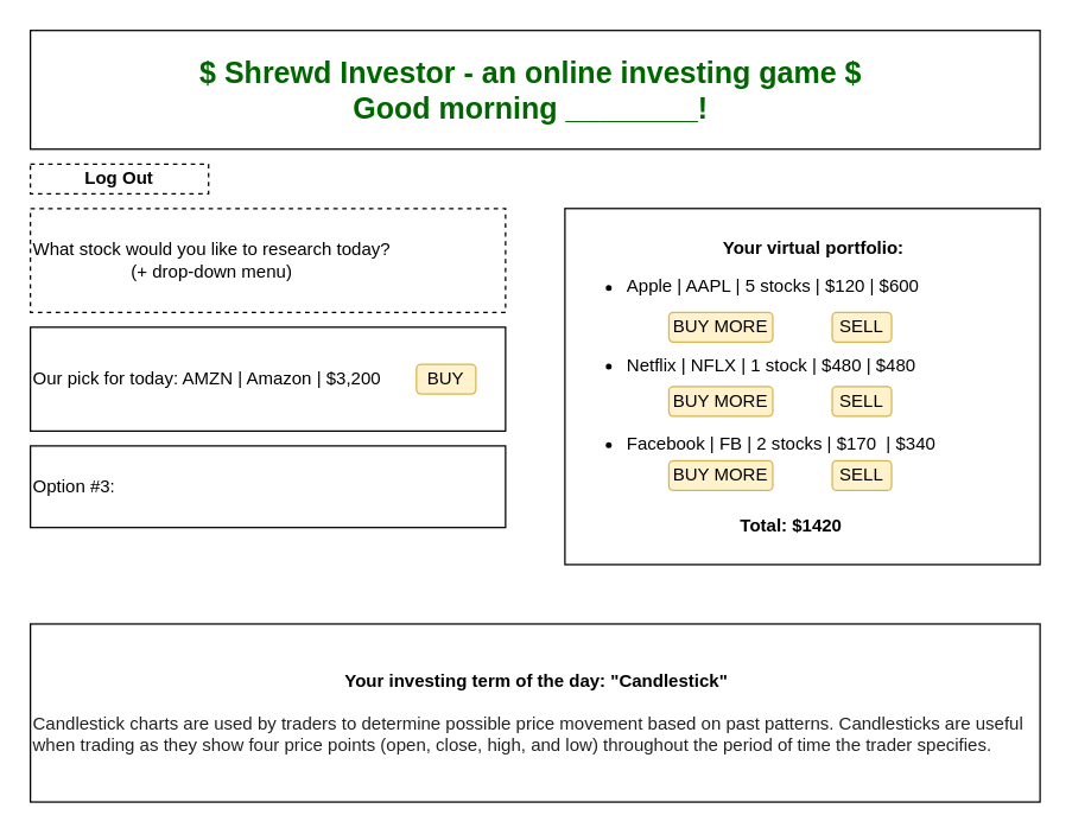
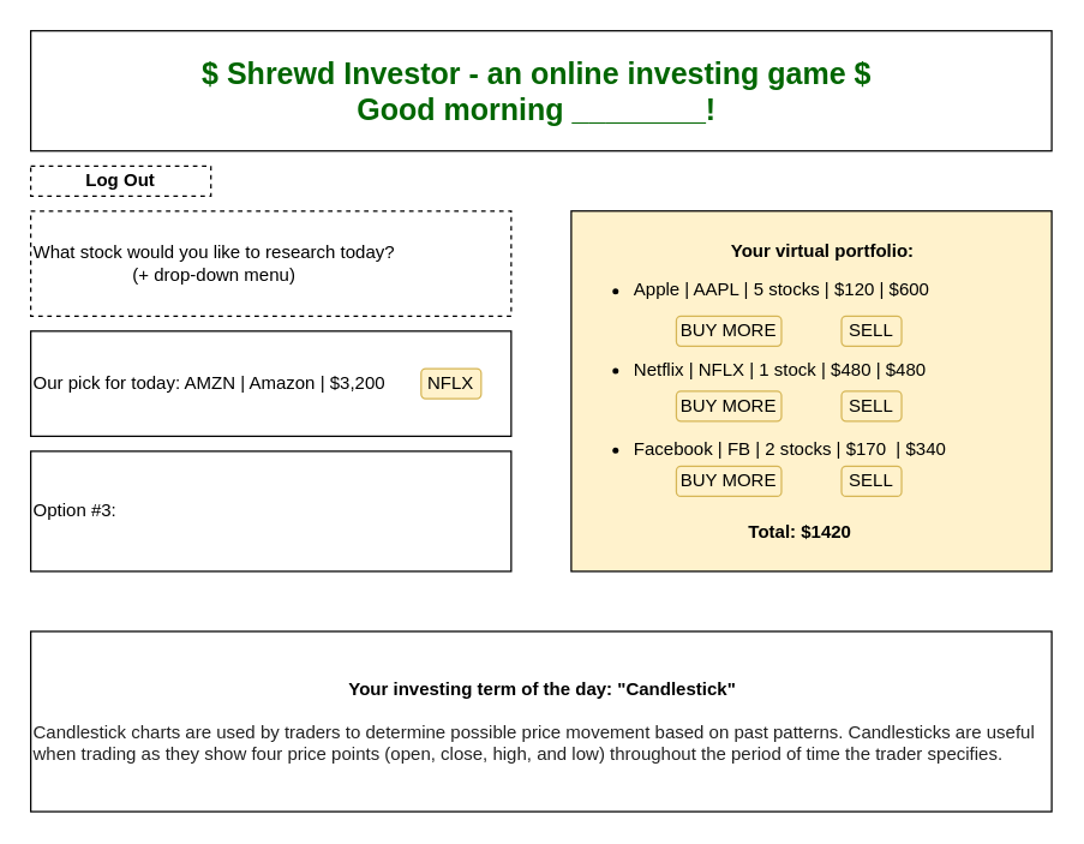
- <mxCell id="14" value="BUY" style="rounded=1;whiteSpace=wrap;html=1;fillColor=#fff2cc;strokeColor=#d6b656;" vertex="1" parent="1"><mxGeometry x="280" y="245" width="40" height="20" as="geometry" /></mxCell>
+ <mxCell id="14" value="NFLX" style="rounded=1;whiteSpace=wrap;html=1;fillColor=#fff2cc;strokeColor=#d6b656;" vertex="1" parent="1"><mxGeometry x="280" y="245" width="40" height="20" as="geometry" /></mxCell>
- <mxCell id="5" value="&lt;div style=&quot;text-align: center&quot;&gt;&lt;span&gt;&lt;b&gt;&amp;nbsp; &amp;nbsp; &amp;nbsp; &amp;nbsp; &amp;nbsp; &amp;nbsp; &amp;nbsp; &amp;nbsp; &amp;nbsp; &amp;nbsp; &amp;nbsp; &amp;nbsp; &amp;nbsp;Your virtual portfolio:&lt;/b&gt;&lt;/span&gt;&lt;/div&gt;&lt;ul&gt;&lt;li&gt;Apple | AAPL | 5 stocks | $120 | $600&lt;/li&gt;&lt;/ul&gt;&lt;div&gt;&lt;br&gt;&lt;/div&gt;&lt;ul&gt;&lt;li&gt;Netflix | NFLX | 1 stock | $480 | $480&lt;/li&gt;&lt;/ul&gt;&lt;div&gt;&lt;br&gt;&lt;/div&gt;&lt;ul&gt;&lt;li&gt;Facebook | FB | 2 stocks | $170&amp;nbsp; | $340&lt;/li&gt;&lt;/ul&gt;&lt;div&gt;&lt;br&gt;&lt;/div&gt;&lt;div&gt;&lt;br&gt;&lt;/div&gt;&lt;div style=&quot;text-align: center&quot;&gt;&lt;b&gt;&amp;nbsp; &amp;nbsp; &amp;nbsp; &amp;nbsp; &amp;nbsp; &amp;nbsp; &amp;nbsp; &amp;nbsp; Total: $1420&lt;/b&gt;&lt;/div&gt;" style="rounded=0;whiteSpace=wrap;html=1;align=left;" vertex="1" parent="1"><mxGeometry x="380" y="140" width="320" height="240" as="geometry" /></mxCell>
+ <mxCell id="5" value="&lt;div style=&quot;text-align: center&quot;&gt;&lt;span&gt;&lt;b&gt;&amp;nbsp; &amp;nbsp; &amp;nbsp; &amp;nbsp; &amp;nbsp; &amp;nbsp; &amp;nbsp; &amp;nbsp; &amp;nbsp; &amp;nbsp; &amp;nbsp; &amp;nbsp; &amp;nbsp;Your virtual portfolio:&lt;/b&gt;&lt;/span&gt;&lt;/div&gt;&lt;ul&gt;&lt;li&gt;Apple | AAPL | 5 stocks | $120 | $600&lt;/li&gt;&lt;/ul&gt;&lt;div&gt;&lt;br&gt;&lt;/div&gt;&lt;ul&gt;&lt;li&gt;Netflix | NFLX | 1 stock | $480 | $480&lt;/li&gt;&lt;/ul&gt;&lt;div&gt;&lt;br&gt;&lt;/div&gt;&lt;ul&gt;&lt;li&gt;Facebook | FB | 2 stocks | $170&amp;nbsp; | $340&lt;/li&gt;&lt;/ul&gt;&lt;div&gt;&lt;br&gt;&lt;/div&gt;&lt;div&gt;&lt;br&gt;&lt;/div&gt;&lt;div style=&quot;text-align: center&quot;&gt;&lt;b&gt;&amp;nbsp; &amp;nbsp; &amp;nbsp; &amp;nbsp; &amp;nbsp; &amp;nbsp; &amp;nbsp; &amp;nbsp; Total: $1420&lt;/b&gt;&lt;/div&gt;" style="rounded=0;whiteSpace=wrap;html=1;align=left;fillColor=#fff2cc;" vertex="1" parent="1"><mxGeometry x="380" y="140" width="320" height="240" as="geometry" /></mxCell>
- <mxCell id="13" value="Option #3:" style="rounded=0;whiteSpace=wrap;html=1;align=left;" vertex="1" parent="1"><mxGeometry x="20" y="300" width="320" height="55" as="geometry" /></mxCell>
+ <mxCell id="13" value="Option #3:" style="rounded=0;whiteSpace=wrap;html=1;align=left;" vertex="1" parent="1"><mxGeometry x="20" y="300" width="320" height="80" as="geometry" /></mxCell>
